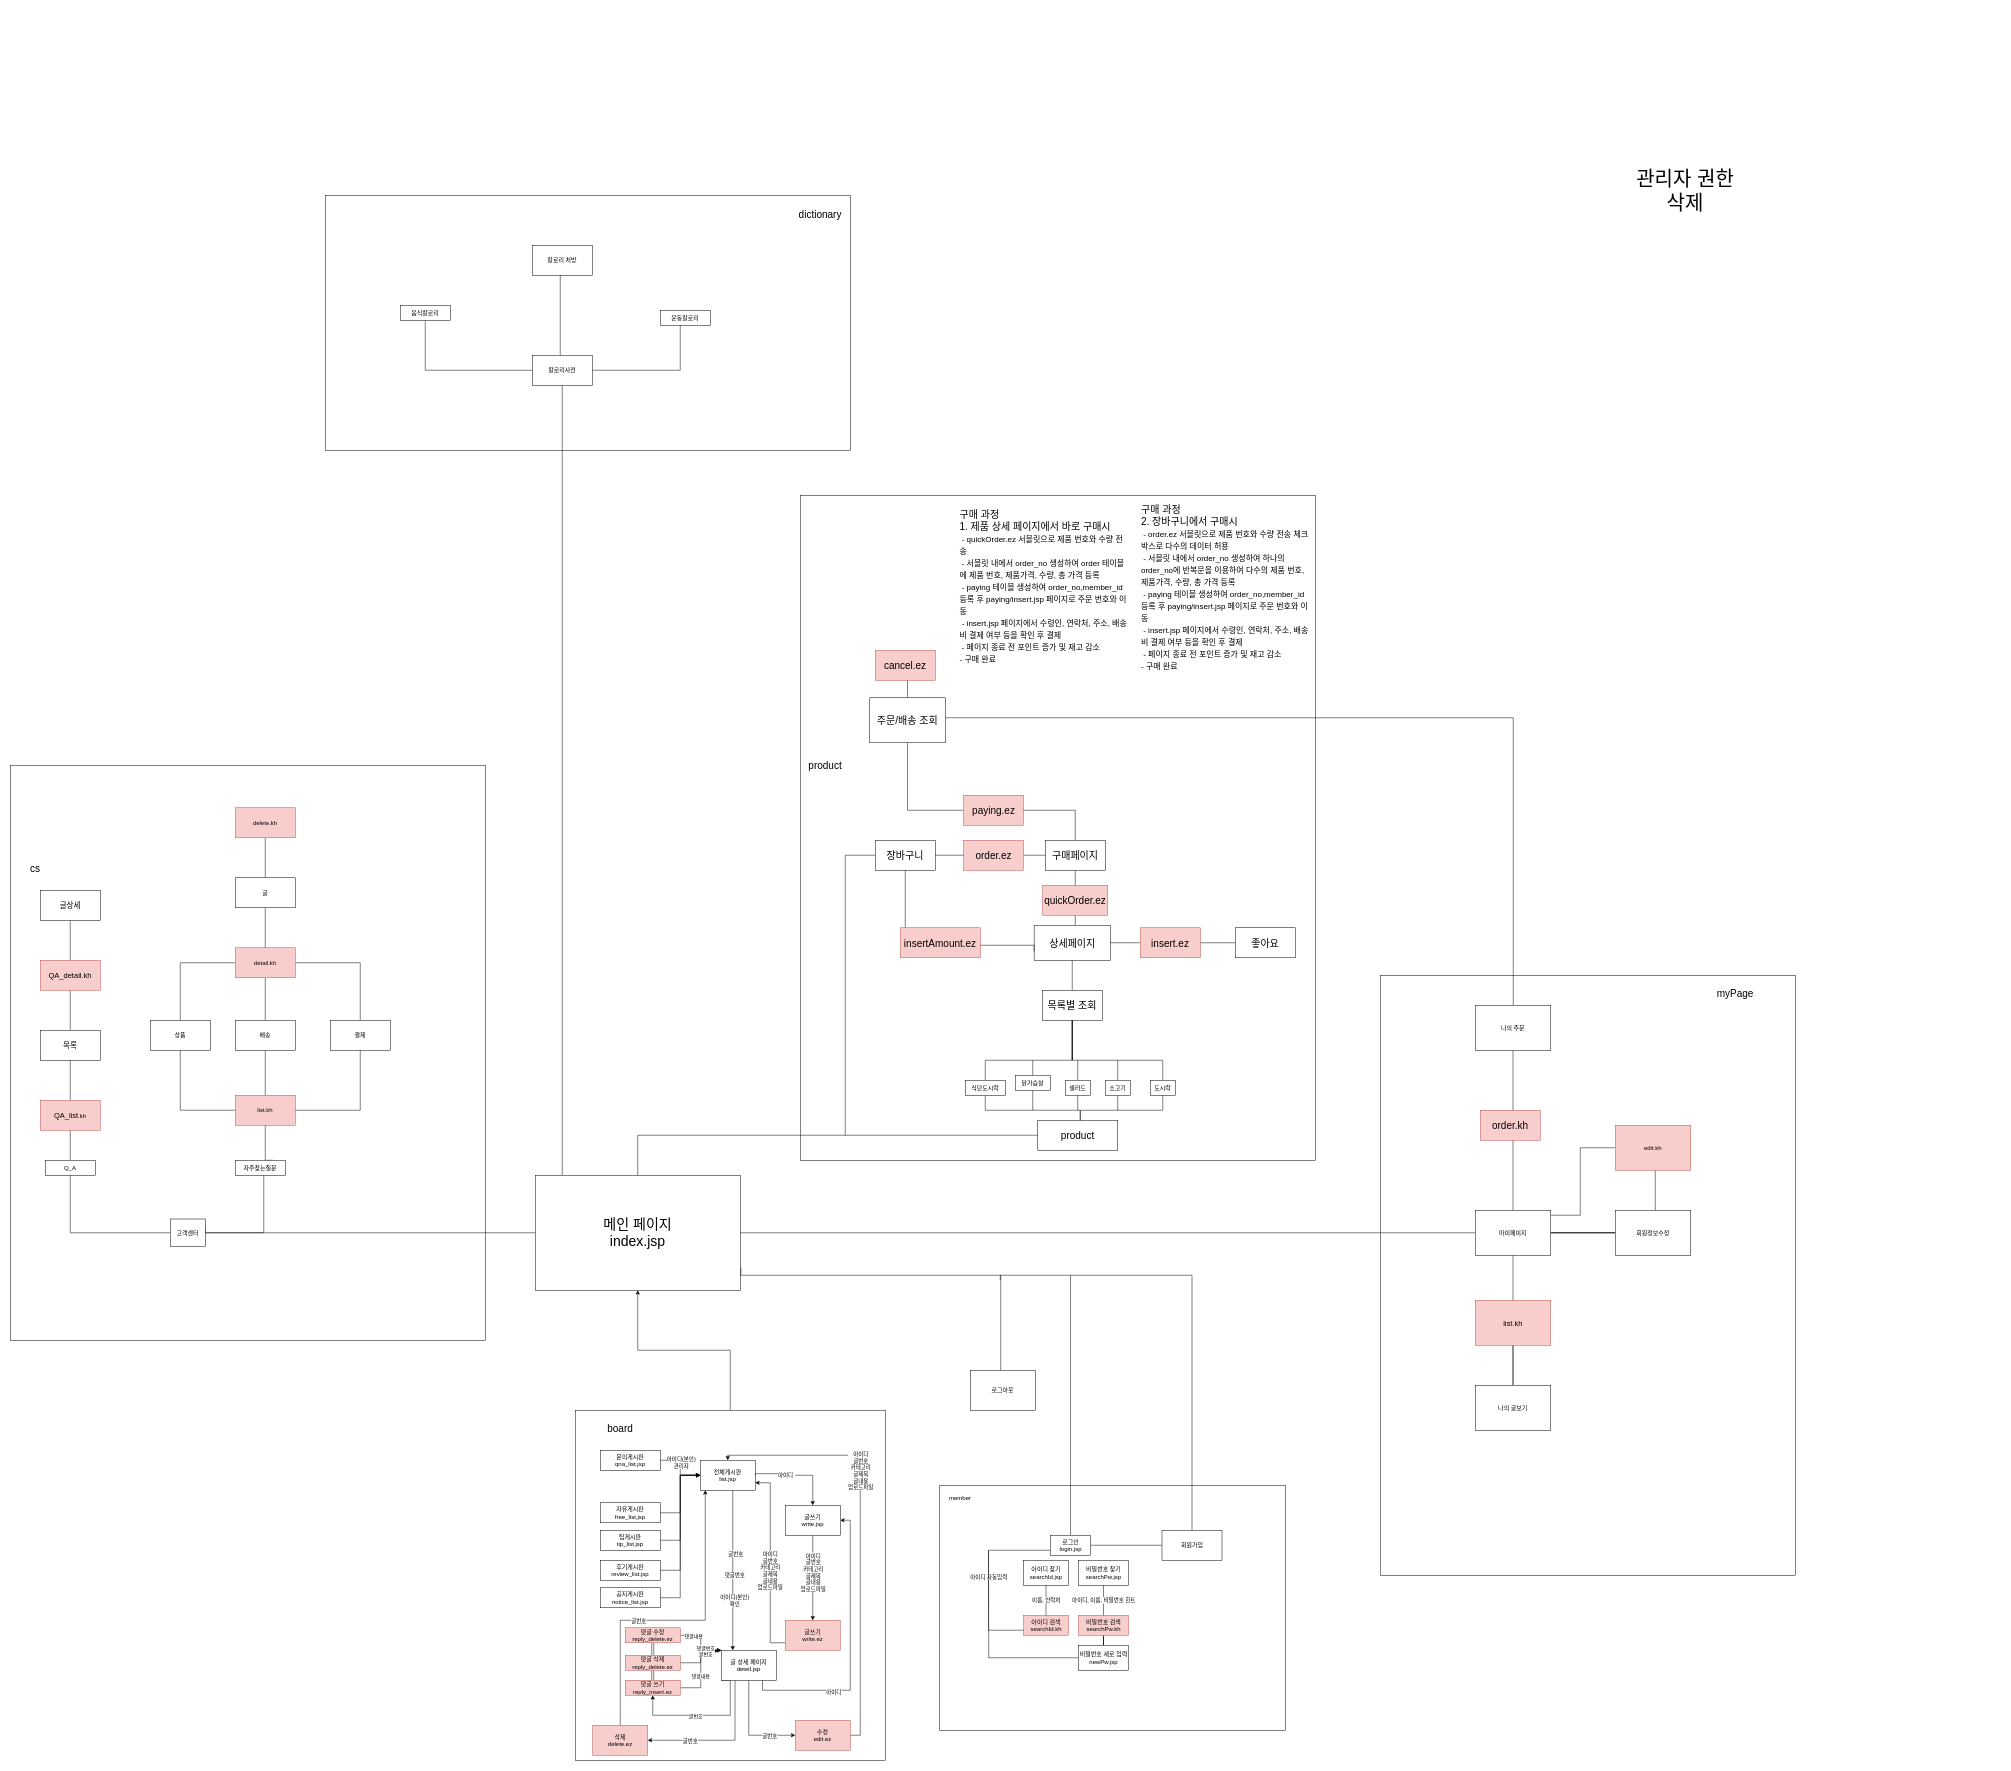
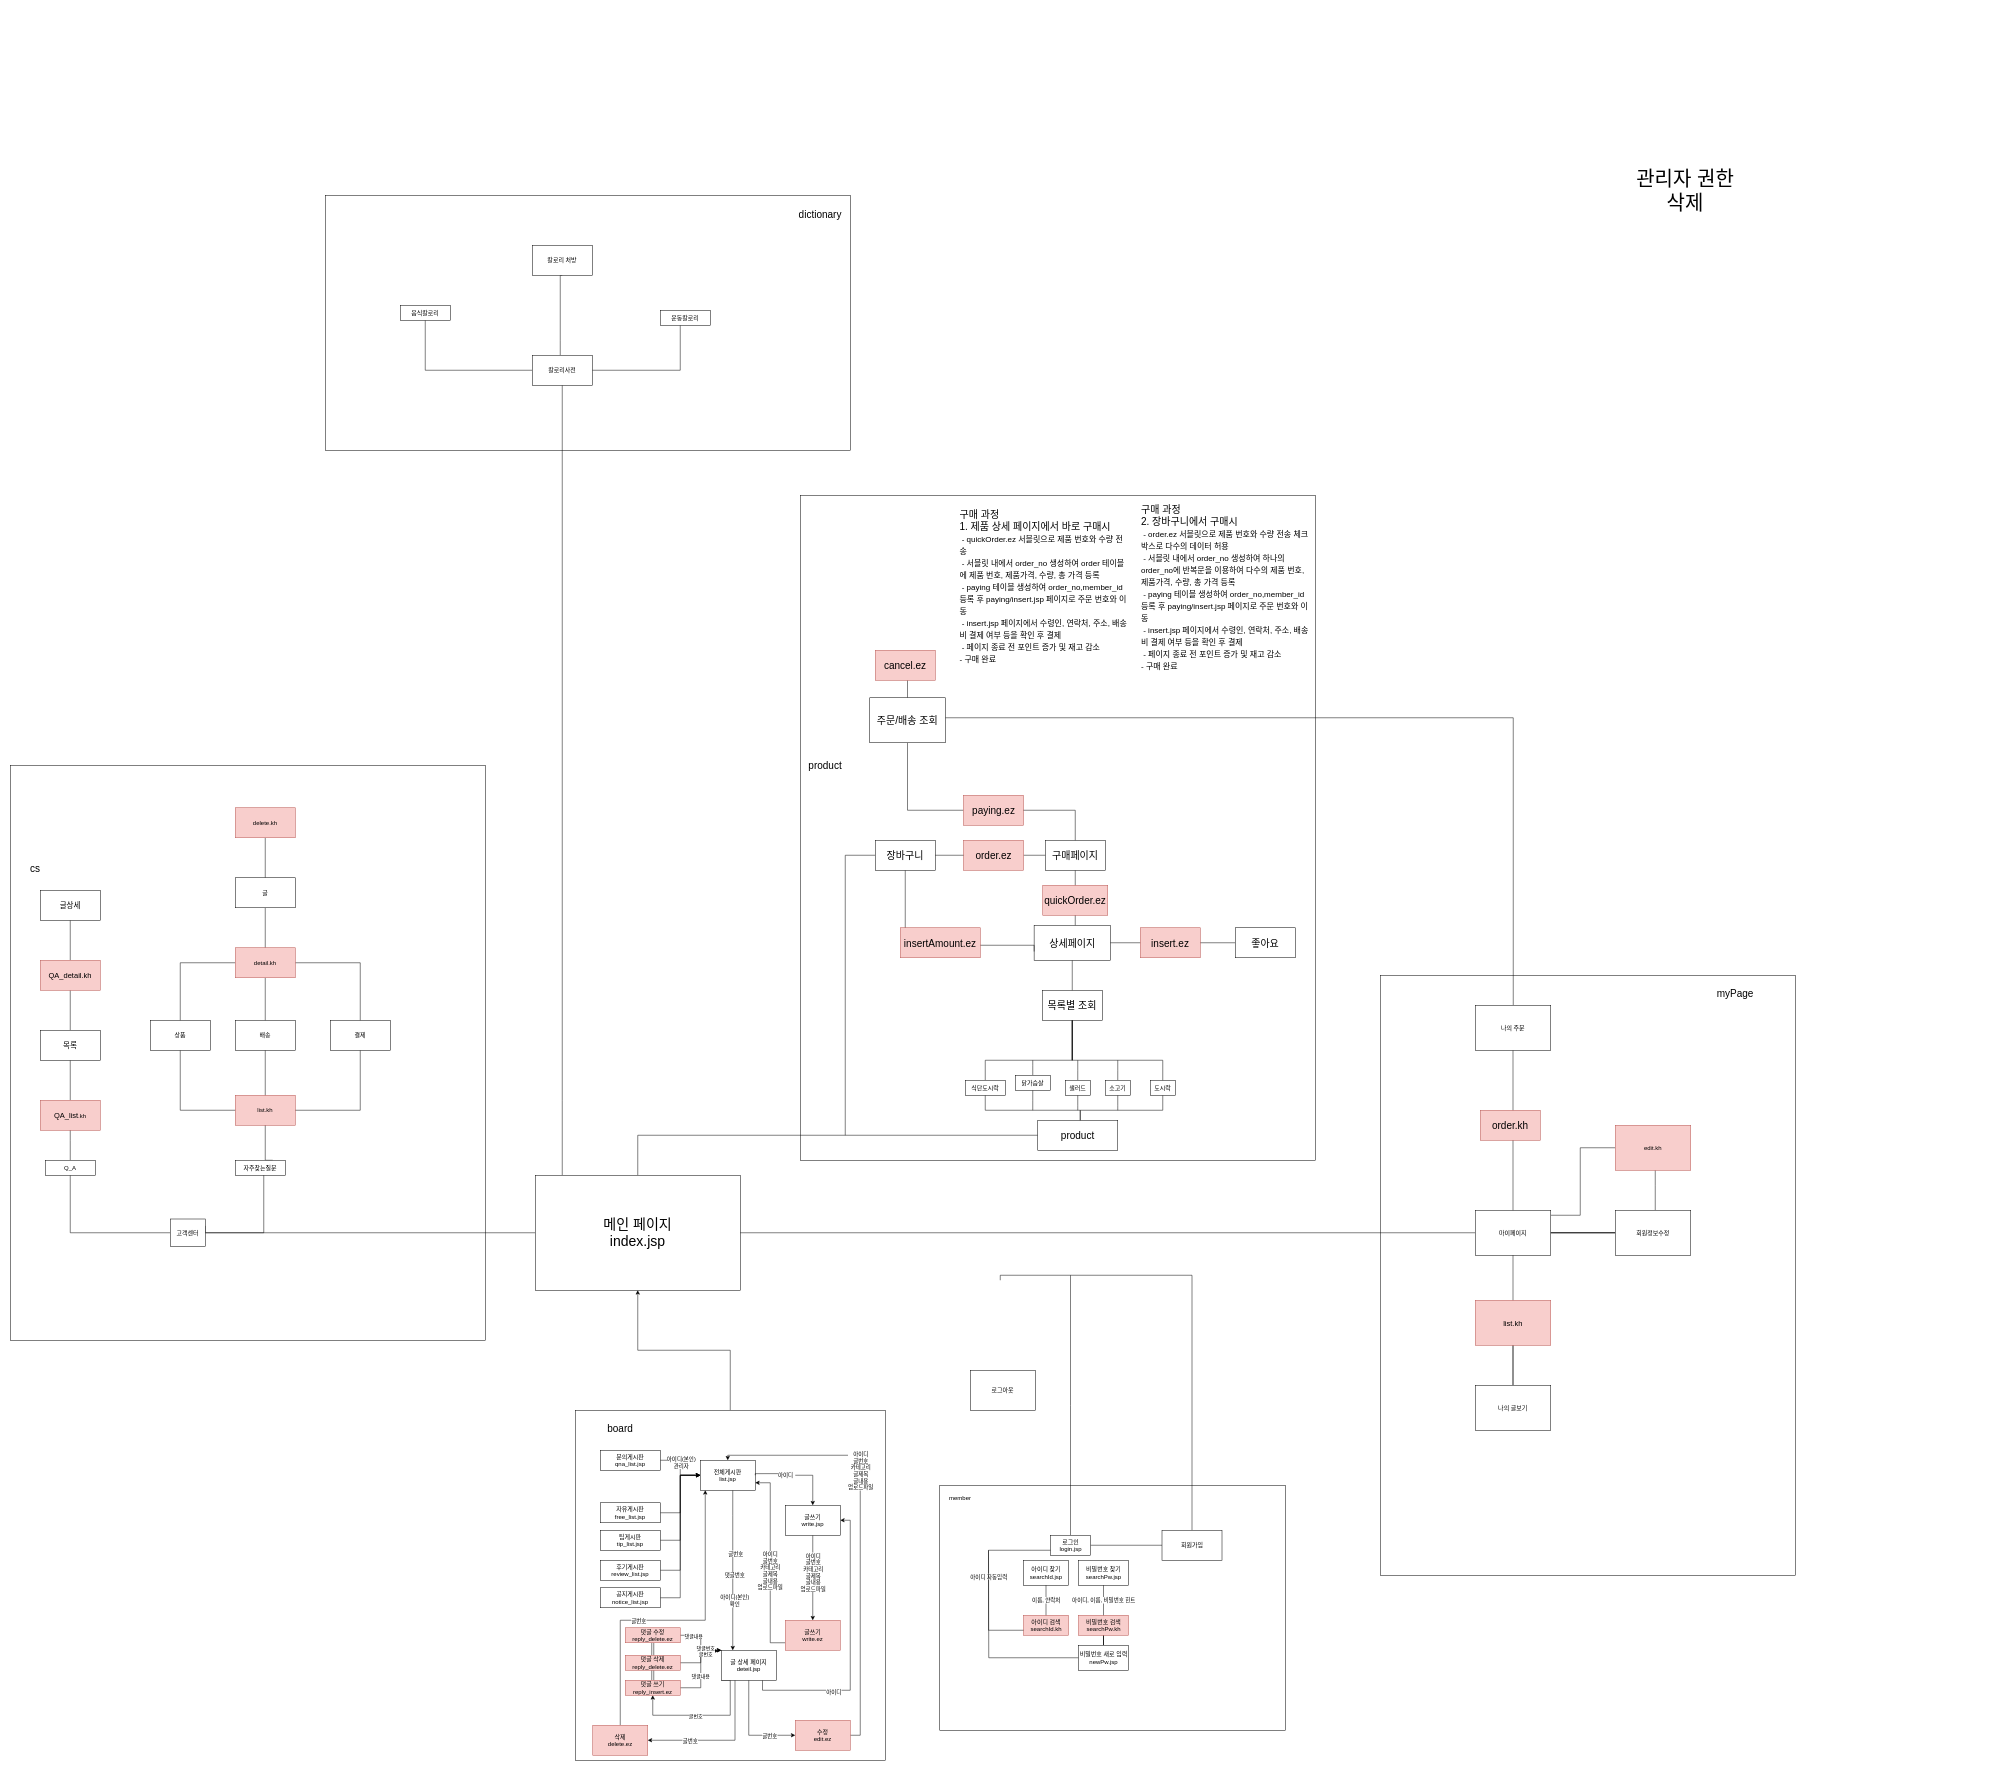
- <mxCell id="64" style="edgeStyle=orthogonalEdgeStyle;rounded=0;orthogonalLoop=1;jettySize=auto;html=1;endArrow=none;endFill=0;entryX=1.003;entryY=0.803;entryDx=0;entryDy=0;entryPerimeter=0;" parent="1" source="65" target="26" edge="1"><mxGeometry relative="1" as="geometry"><mxPoint x="1560" y="2820" as="targetPoint" /><Array as="points"><mxPoint x="2001" y="2550" /><mxPoint x="1481" y="2550" /></Array></mxGeometry></mxCell>
